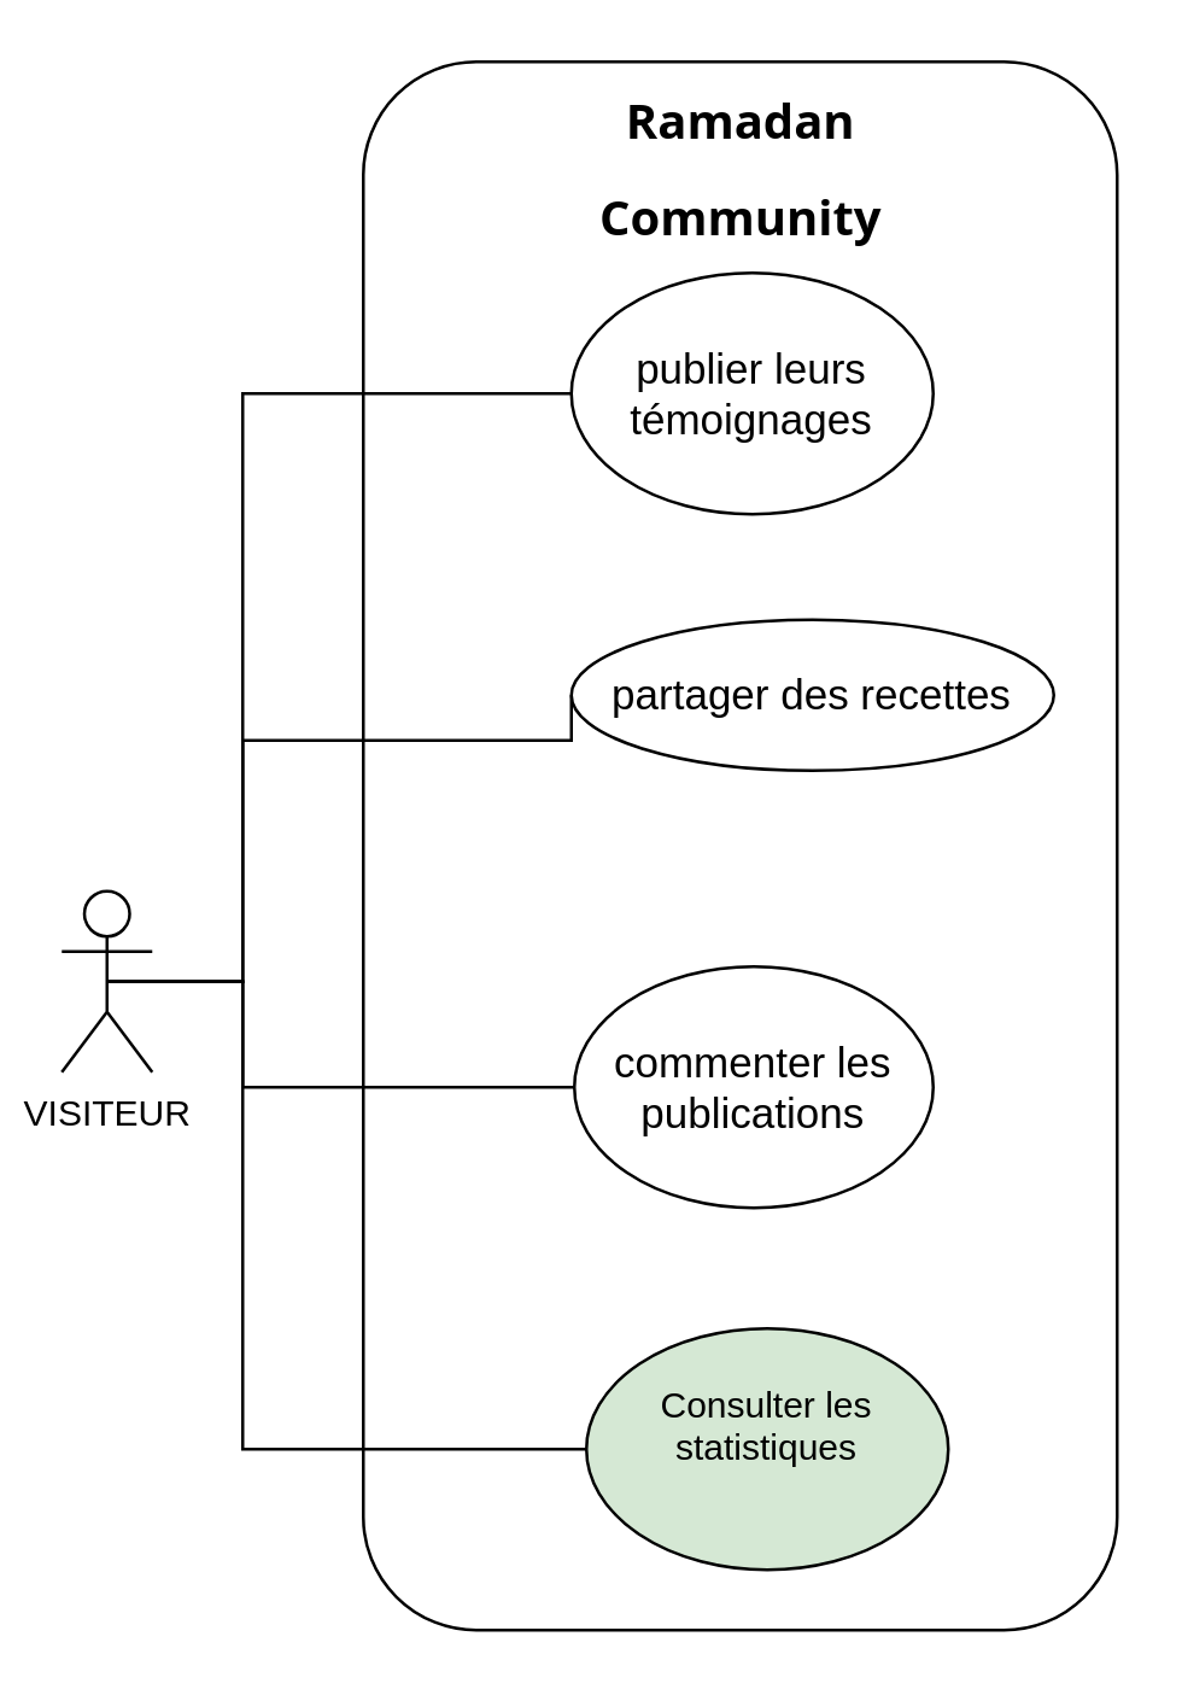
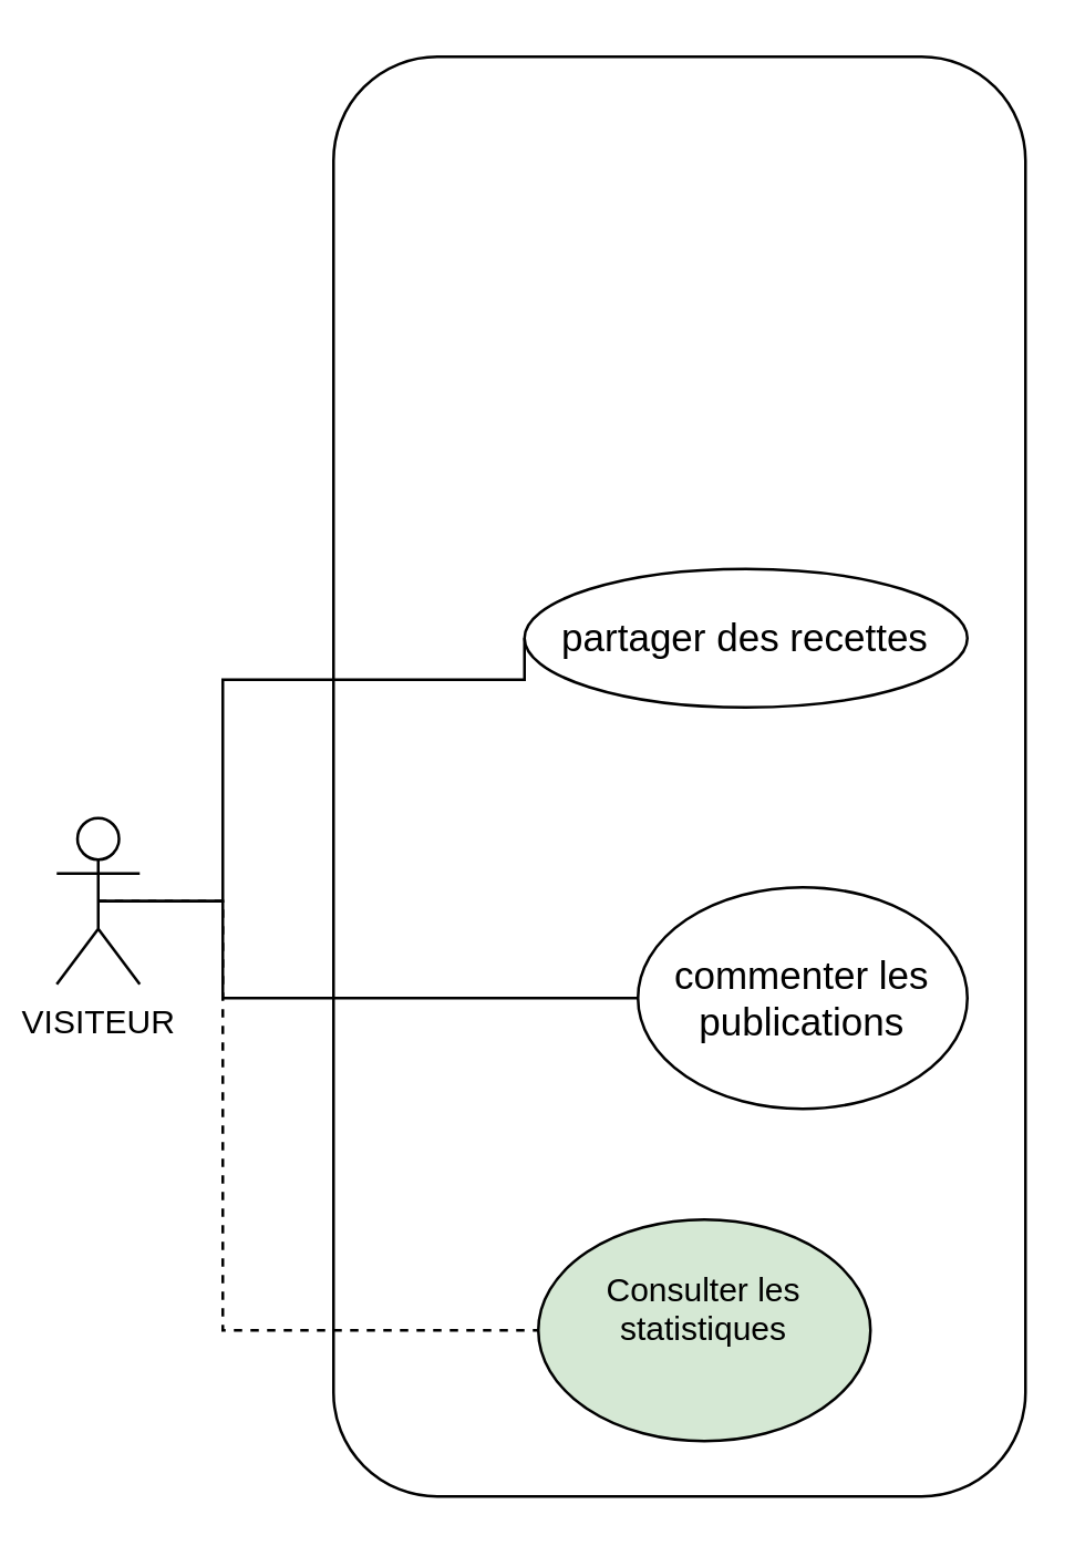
- <mxCell id="12" value="&lt;h1 class=&quot;text-2xl font-bold font-arabic&quot; style=&quot;--tw-border-spacing-x: 0; --tw-border-spacing-y: 0; --tw-translate-x: 0; --tw-translate-y: 0; --tw-rotate: 0; --tw-skew-x: 0; --tw-skew-y: 0; --tw-scale-x: 1; --tw-scale-y: 1; --tw-pan-x: ; --tw-pan-y: ; --tw-pinch-zoom: ; --tw-scroll-snap-strictness: proximity; --tw-gradient-from-position: ; --tw-gradient-via-position: ; --tw-gradient-to-position: ; --tw-ordinal: ; --tw-slashed-zero: ; --tw-numeric-figure: ; --tw-numeric-spacing: ; --tw-numeric-fraction: ; --tw-ring-inset: ; --tw-ring-offset-width: 0px; --tw-ring-offset-color: light-dark(#fff, #fff); --tw-ring-color: rgb(59 130 246 / 0.5); --tw-ring-offset-shadow: 0 0 #0000; --tw-ring-shadow: 0 0 #0000; --tw-shadow: 0 0 #0000; --tw-shadow-colored: 0 0 #0000; --tw-blur: ; --tw-brightness: ; --tw-contrast: ; --tw-grayscale: ; --tw-hue-rotate: ; --tw-invert: ; --tw-saturate: ; --tw-sepia: ; --tw-drop-shadow: ; --tw-backdrop-blur: ; --tw-backdrop-brightness: ; --tw-backdrop-contrast: ; --tw-backdrop-grayscale: ; --tw-backdrop-hue-rotate: ; --tw-backdrop-invert: ; --tw-backdrop-opacity: ; --tw-backdrop-saturate: ; --tw-backdrop-sepia: ; --tw-contain-size: ; --tw-contain-layout: ; --tw-contain-paint: ; --tw-contain-style: ; box-sizing: border-box; border-width: 0px; border-style: solid; border-color: rgb(229, 231, 235); margin: 0px; line-height: 2rem; font-family: ui-sans-serif, system-ui, sans-serif, &amp;quot;Apple Color Emoji&amp;quot;, &amp;quot;Segoe UI Emoji&amp;quot;, &amp;quot;Segoe UI Symbol&amp;quot;, &amp;quot;Noto Color Emoji&amp;quot;; text-wrap: wrap;&quot;&gt;&lt;font&gt;Ramadan Community&lt;/font&gt;&lt;/h1&gt;" style="text;html=1;align=center;verticalAlign=middle;resizable=0;points=[];autosize=1;strokeColor=none;fillColor=none;fontColor=default;fontSize=8;labelPosition=center;verticalLabelPosition=middle;" parent="1" vertex="1"><mxGeometry x="150" y="30" width="190" height="50" as="geometry" /></mxCell>
- <mxCell id="10" value="&lt;span style=&quot;font-family: &amp;quot;Nunito Sans&amp;quot;, sans-serif; font-size: 14px; text-align: start; white-space-collapse: preserve;&quot;&gt;&lt;font style=&quot;color: rgb(0, 0, 0);&quot;&gt;publier leurs témoignages&lt;/font&gt;&lt;/span&gt;" style="ellipse;whiteSpace=wrap;html=1;fillStyle=auto;" parent="1" vertex="1"><mxGeometry x="189" y="90" width="120" height="80" as="geometry" /></mxCell>
- <mxCell id="3" style="edgeStyle=orthogonalEdgeStyle;rounded=0;orthogonalLoop=1;jettySize=auto;html=1;exitX=0.5;exitY=0.5;exitDx=0;exitDy=0;exitPerimeter=0;entryX=0;entryY=0.5;entryDx=0;entryDy=0;endArrow=none;startFill=0;" parent="1" source="7" target="10" edge="1"><mxGeometry relative="1" as="geometry"><Array as="points"><mxPoint x="80" y="325" /><mxPoint x="80" y="130" /></Array></mxGeometry></mxCell>
- <mxCell id="9" value="&lt;span style=&quot;font-family: &amp;quot;Nunito Sans&amp;quot;, sans-serif; font-size: 14px; text-align: start; white-space-collapse: preserve;&quot;&gt;&lt;font style=&quot;color: rgb(0, 0, 0);&quot;&gt;commenter les publications&lt;/font&gt;&lt;/span&gt;" style="ellipse;whiteSpace=wrap;html=1;fillStyle=auto;" parent="1" vertex="1"><mxGeometry x="190" y="320" width="119" height="80" as="geometry" /></mxCell>
+ <mxCell id="9" value="&lt;span style=&quot;font-family: &amp;quot;Nunito Sans&amp;quot;, sans-serif; font-size: 14px; text-align: start; white-space-collapse: preserve;&quot;&gt;&lt;font style=&quot;color: rgb(0, 0, 0);&quot;&gt;commenter les publications&lt;/font&gt;&lt;/span&gt;" style="ellipse;whiteSpace=wrap;html=1;fillStyle=auto;" parent="1" vertex="1"><mxGeometry x="230" y="320" width="119" height="80" as="geometry" /></mxCell>
- <mxCell id="6" style="edgeStyle=orthogonalEdgeStyle;rounded=0;orthogonalLoop=1;jettySize=auto;html=1;exitX=0.5;exitY=0.5;exitDx=0;exitDy=0;exitPerimeter=0;entryX=0;entryY=0.5;entryDx=0;entryDy=0;endArrow=none;startFill=0;" parent="1" source="7" target="11" edge="1"><mxGeometry relative="1" as="geometry"><Array as="points"><mxPoint x="80" y="325" /><mxPoint x="80" y="480" /></Array></mxGeometry></mxCell>
+ <mxCell id="6" style="edgeStyle=orthogonalEdgeStyle;rounded=0;orthogonalLoop=1;jettySize=auto;html=1;exitX=0.5;exitY=0.5;exitDx=0;exitDy=0;exitPerimeter=0;entryX=0;entryY=0.5;entryDx=0;entryDy=0;endArrow=none;startFill=0;dashed=1;" parent="1" source="7" target="11" edge="1"><mxGeometry relative="1" as="geometry"><Array as="points"><mxPoint x="80" y="325" /><mxPoint x="80" y="480" /></Array></mxGeometry></mxCell>
